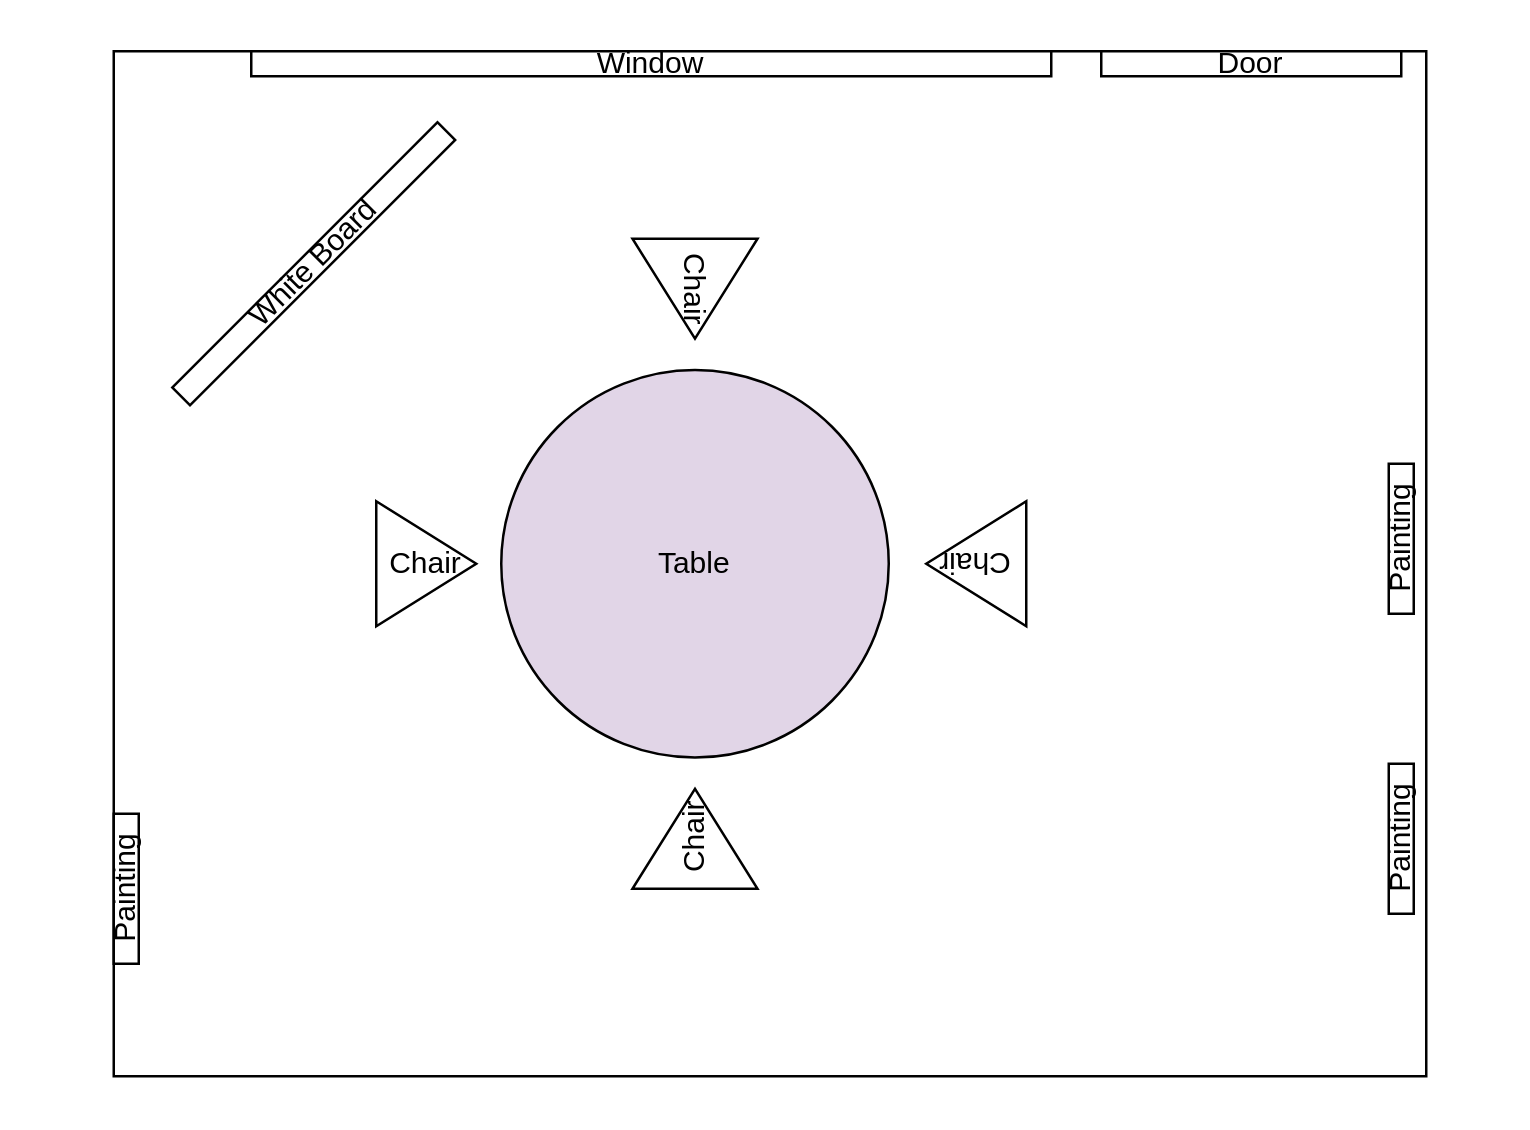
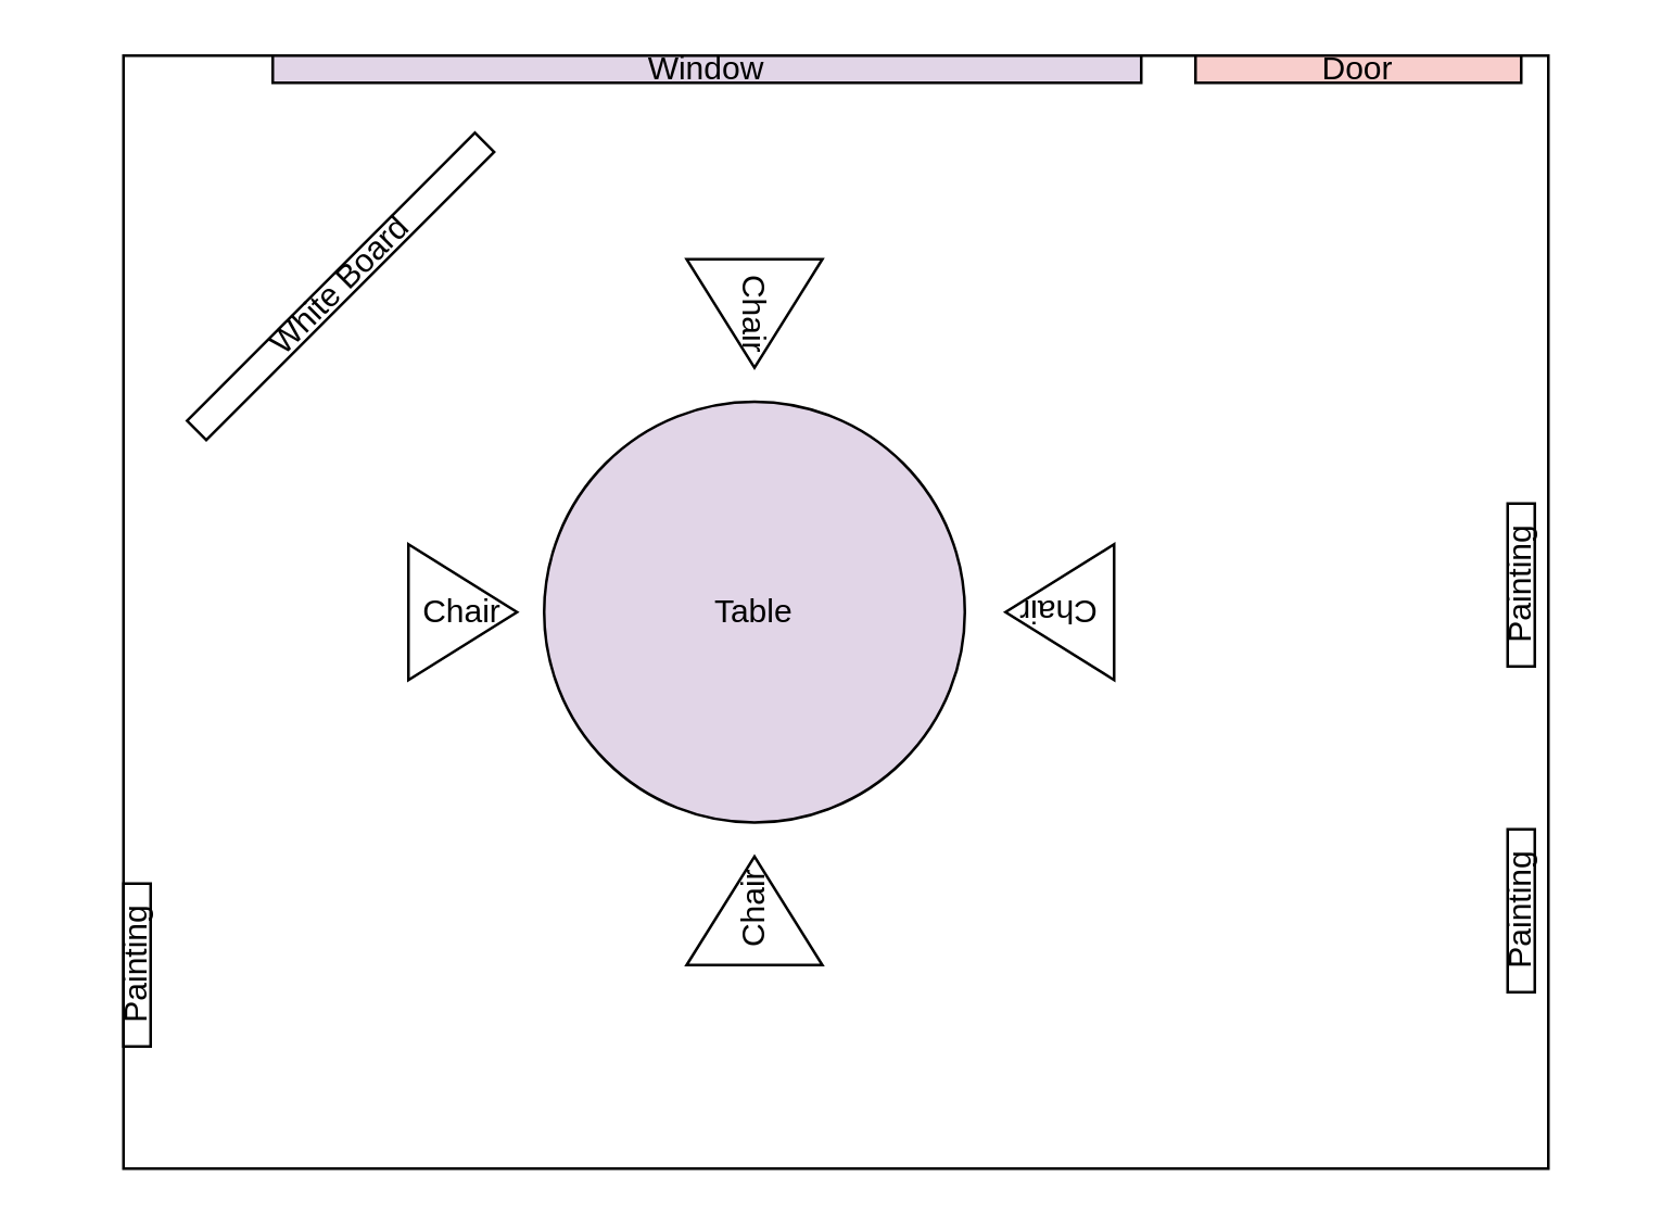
- <mxCell id="11" value="Window" style="rounded=0;whiteSpace=wrap;html=1;" parent="1" vertex="1"><mxGeometry x="100" y="20" width="320" height="10" as="geometry" /></mxCell>
+ <mxCell id="11" value="Window" style="rounded=0;whiteSpace=wrap;html=1;fillColor=#e1d5e7;" parent="1" vertex="1"><mxGeometry x="100" y="20" width="320" height="10" as="geometry" /></mxCell>
- <mxCell id="12" value="Door" style="rounded=0;whiteSpace=wrap;html=1;" parent="1" vertex="1"><mxGeometry x="440" y="20" width="120" height="10" as="geometry" /></mxCell>
+ <mxCell id="12" value="Door" style="rounded=0;whiteSpace=wrap;html=1;fillColor=#f8cecc;" parent="1" vertex="1"><mxGeometry x="440" y="20" width="120" height="10" as="geometry" /></mxCell>
